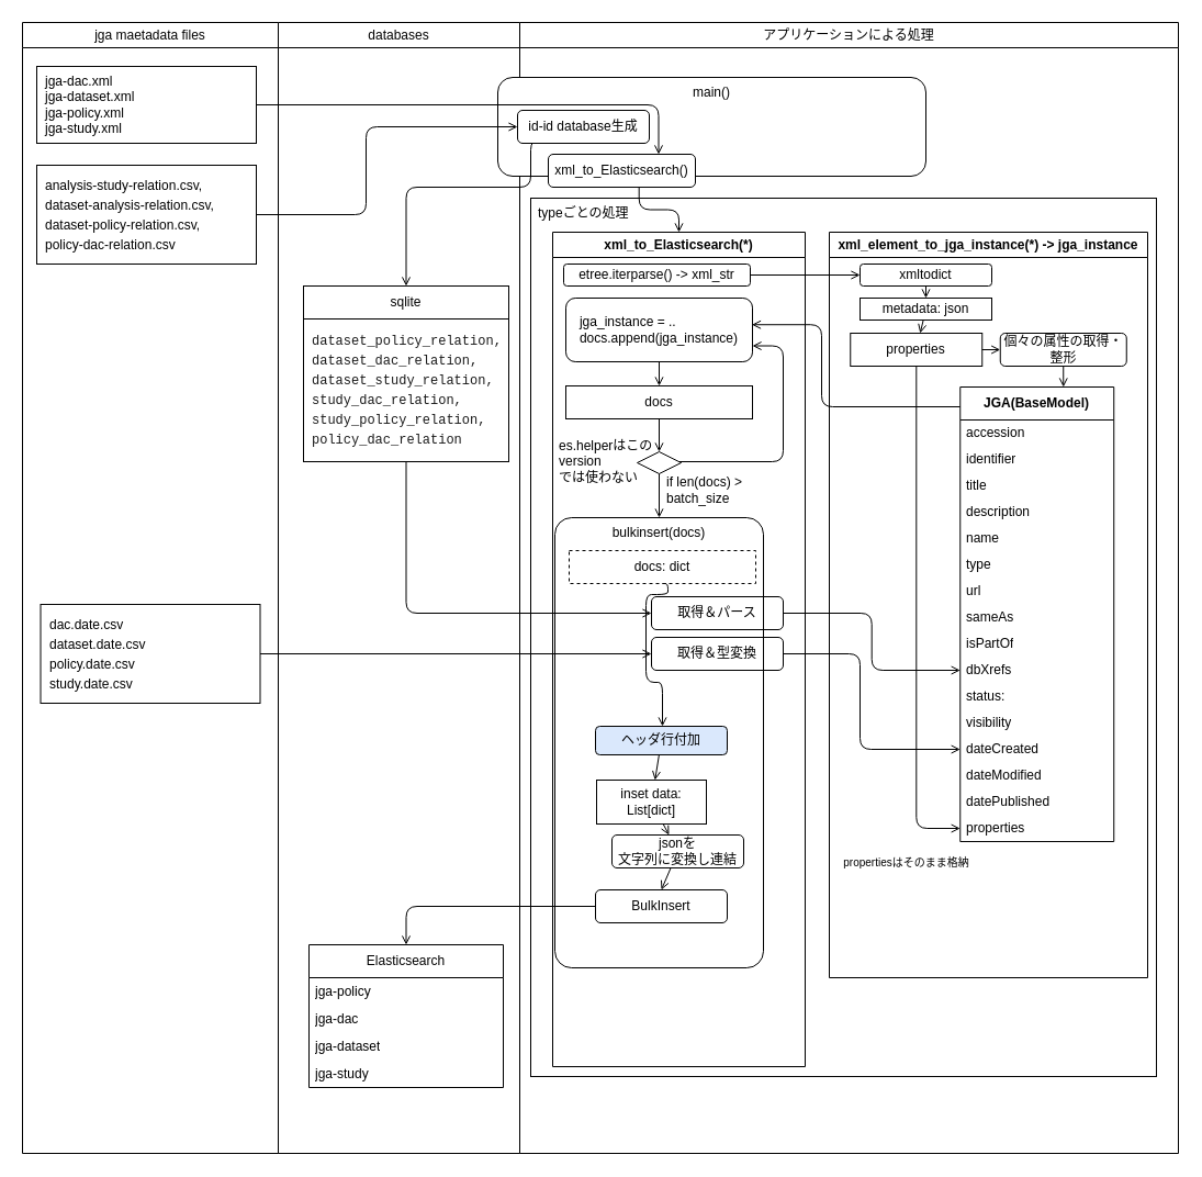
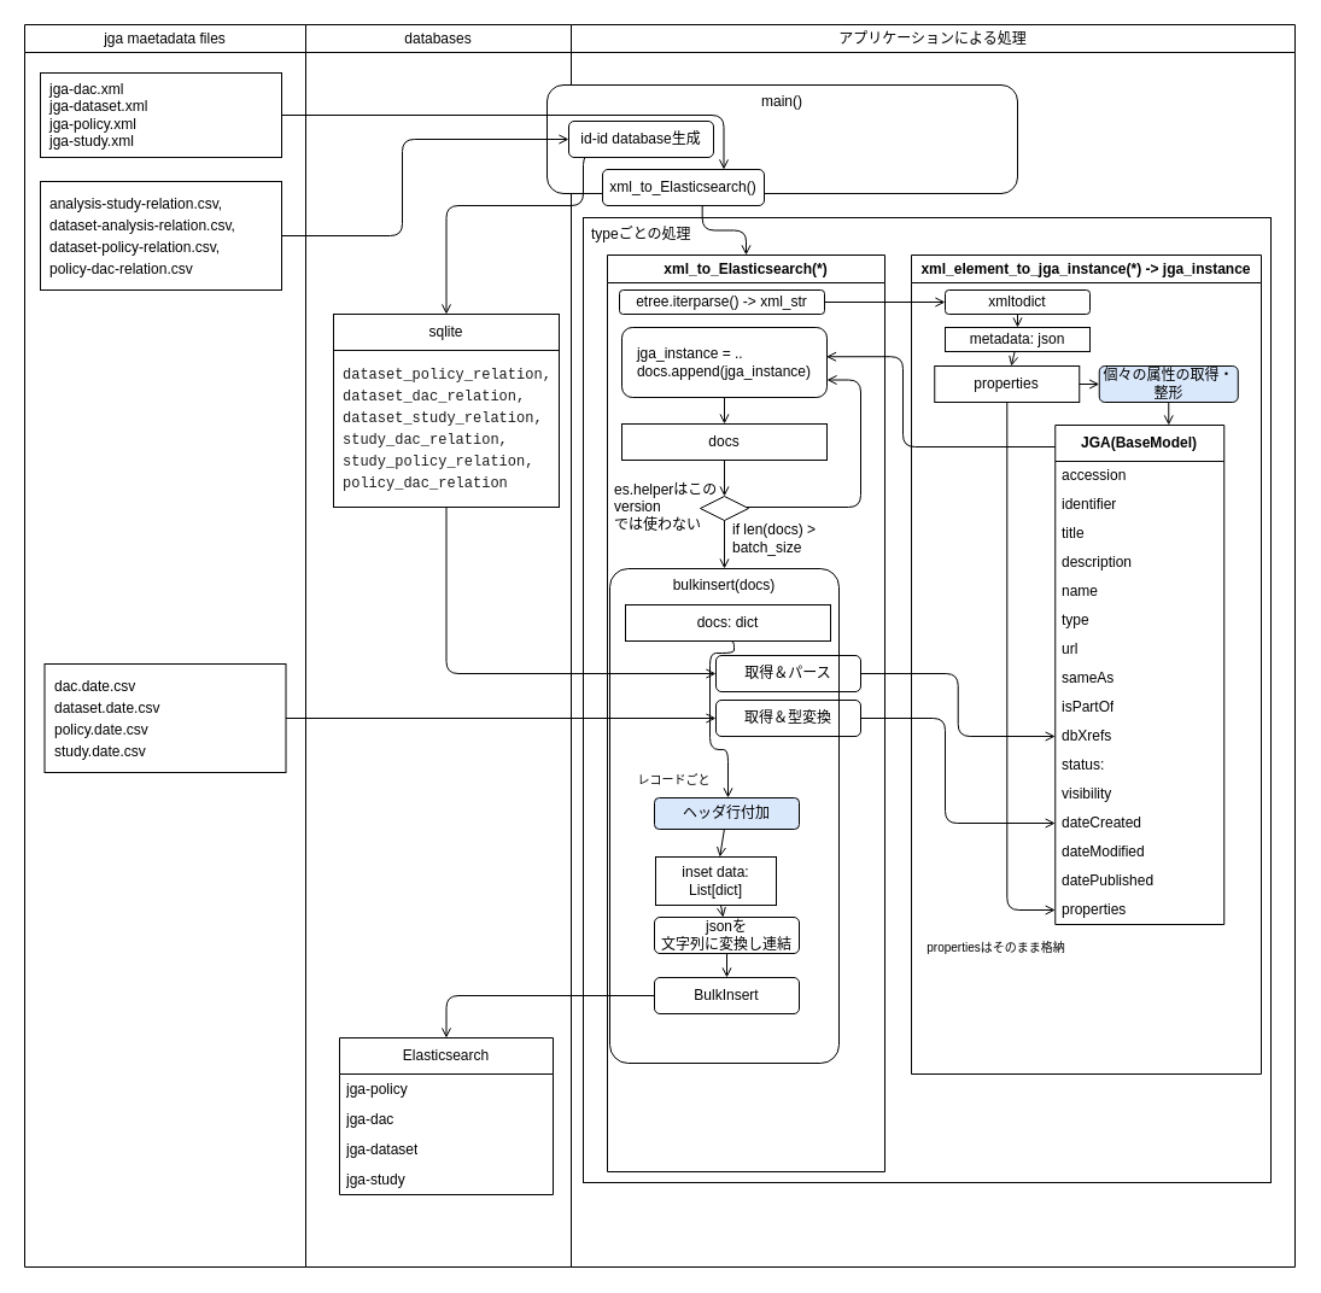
- <mxCell id="46" value="個々の属性の取得・整形" style="rounded=1;whiteSpace=wrap;html=1;strokeColor=#000000;strokeWidth=1;" parent="27" vertex="1"><mxGeometry x="155.75" y="92" width="115" height="30" as="geometry" /></mxCell>
+ <mxCell id="46" value="個々の属性の取得・整形" style="rounded=1;whiteSpace=wrap;html=1;strokeColor=#000000;strokeWidth=1;fillColor=#dae8fc;" parent="27" vertex="1"><mxGeometry x="155.75" y="92" width="115" height="30" as="geometry" /></mxCell>
- <mxCell id="67" value="docs: dict" style="whiteSpace=wrap;html=1;dashed=1;" parent="56" vertex="1"><mxGeometry x="15" y="290" width="170" height="30" as="geometry" /></mxCell>
+ <mxCell id="67" value="docs: dict" style="whiteSpace=wrap;html=1;" parent="56" vertex="1"><mxGeometry x="15" y="290" width="170" height="30" as="geometry" /></mxCell>
+ <mxCell id="77" value="&lt;font style=&quot;font-size: 10px;&quot;&gt;レコードごと&lt;/font&gt;" style="text;html=1;align=center;verticalAlign=middle;resizable=0;points=[];autosize=1;strokeColor=none;fillColor=none;" parent="56" vertex="1"><mxGeometry x="15" y="420" width="80" height="30" as="geometry" /></mxCell>
- <mxCell id="73" value="jsonを&lt;div&gt;文字列に変換し連結&lt;/div&gt;" style="rounded=1;whiteSpace=wrap;html=1;" parent="56" vertex="1"><mxGeometry x="54" y="549" width="120" height="30" as="geometry" /></mxCell>
+ <mxCell id="73" value="jsonを&lt;div&gt;文字列に変換し連結&lt;/div&gt;" style="rounded=1;whiteSpace=wrap;html=1;" parent="56" vertex="1"><mxGeometry x="39" y="549" width="120" height="30" as="geometry" /></mxCell>
